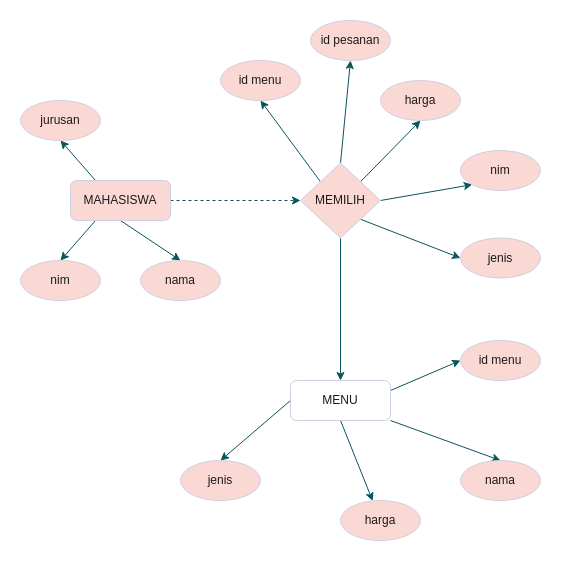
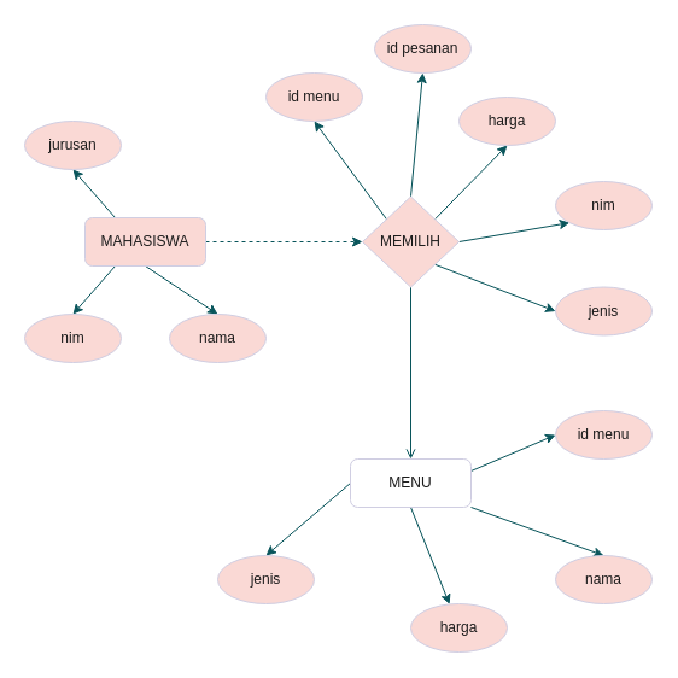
- <mxCell id="10" style="edgeStyle=none;rounded=0;orthogonalLoop=1;jettySize=auto;html=1;exitX=0.5;exitY=1;exitDx=0;exitDy=0;labelBackgroundColor=none;strokeColor=#09555B;fontColor=default;" edge="1" parent="1" source="16" target="26"><mxGeometry relative="1" as="geometry" /></mxCell>
+ <mxCell id="10" style="edgeStyle=none;rounded=0;orthogonalLoop=1;jettySize=auto;html=1;exitX=0.5;exitY=1;exitDx=0;exitDy=0;labelBackgroundColor=none;strokeColor=#09555B;fontColor=default;endArrow=open;" edge="1" parent="1" source="16" target="26"><mxGeometry relative="1" as="geometry" /></mxCell>
